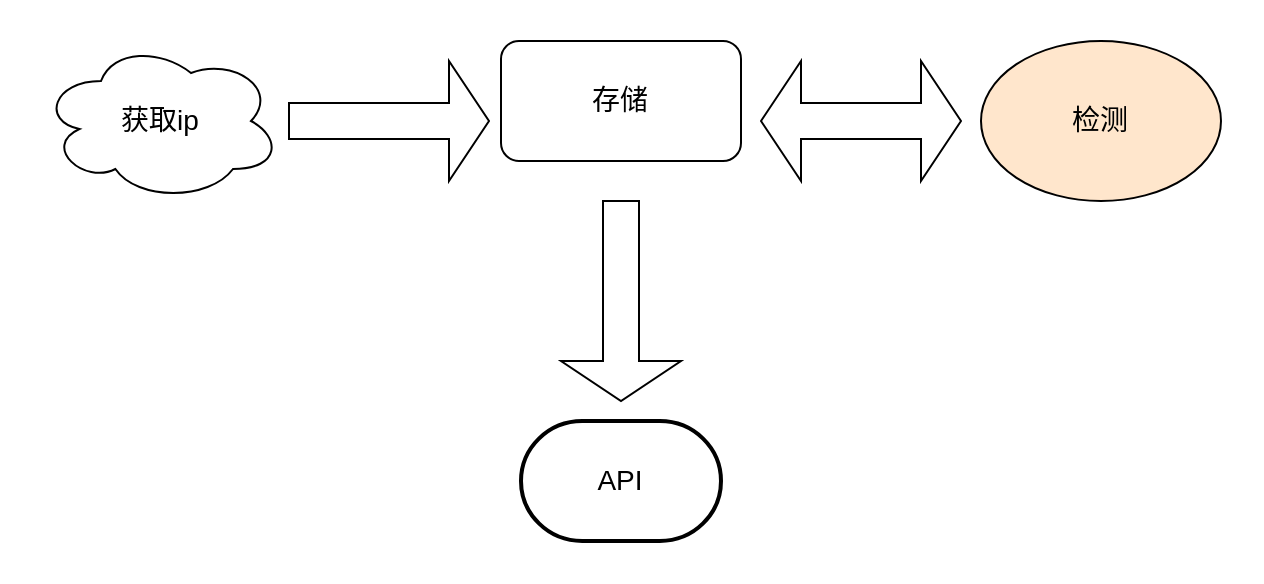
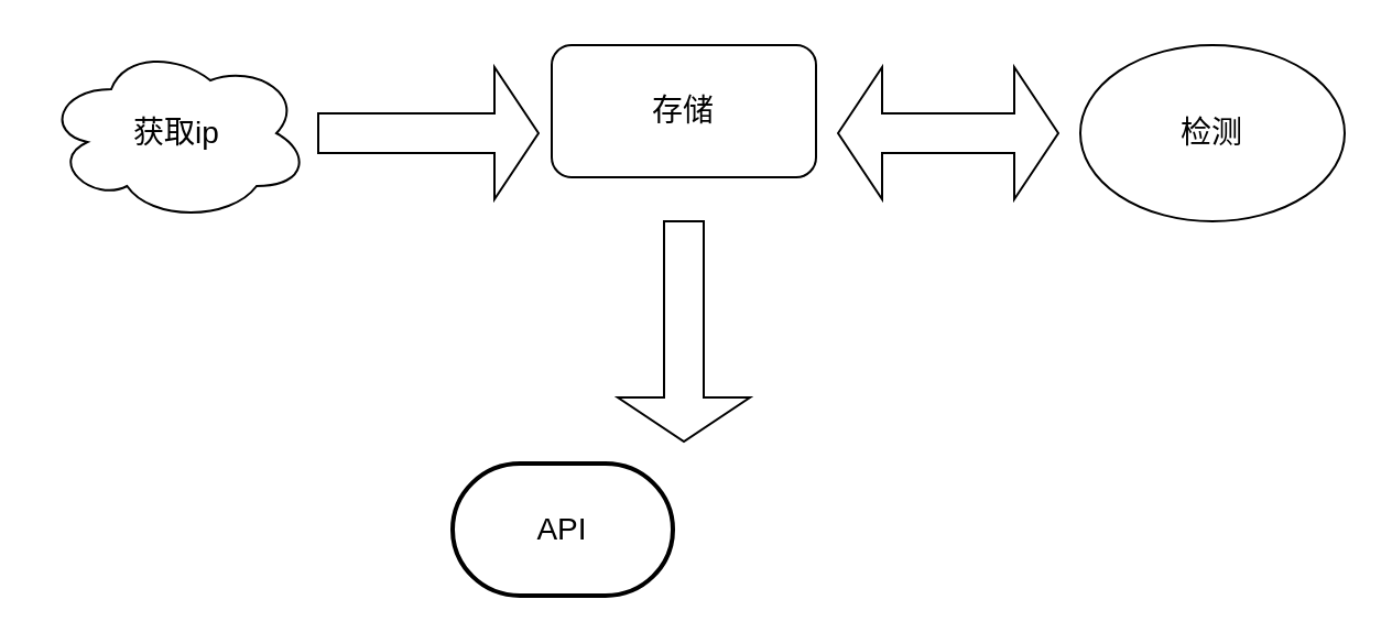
- <mxCell id="4" value="&lt;font style=&quot;font-size: 14px&quot;&gt;检测&lt;/font&gt;" style="ellipse;whiteSpace=wrap;html=1;fillColor=#ffe6cc;" vertex="1" parent="1"><mxGeometry x="490" y="20" width="120" height="80" as="geometry" /></mxCell>
+ <mxCell id="4" value="&lt;font style=&quot;font-size: 14px&quot;&gt;检测&lt;/font&gt;" style="ellipse;whiteSpace=wrap;html=1;" vertex="1" parent="1"><mxGeometry x="490" y="20" width="120" height="80" as="geometry" /></mxCell>
- <mxCell id="8" value="&lt;font style=&quot;font-size: 14px&quot;&gt;API&lt;/font&gt;" style="strokeWidth=2;html=1;shape=mxgraph.flowchart.terminator;whiteSpace=wrap;" vertex="1" parent="1"><mxGeometry x="260" y="210" width="100" height="60" as="geometry" /></mxCell>
+ <mxCell id="8" value="&lt;font style=&quot;font-size: 14px&quot;&gt;API&lt;/font&gt;" style="strokeWidth=2;html=1;shape=mxgraph.flowchart.terminator;whiteSpace=wrap;" vertex="1" parent="1"><mxGeometry x="205" y="210" width="100" height="60" as="geometry" /></mxCell>
